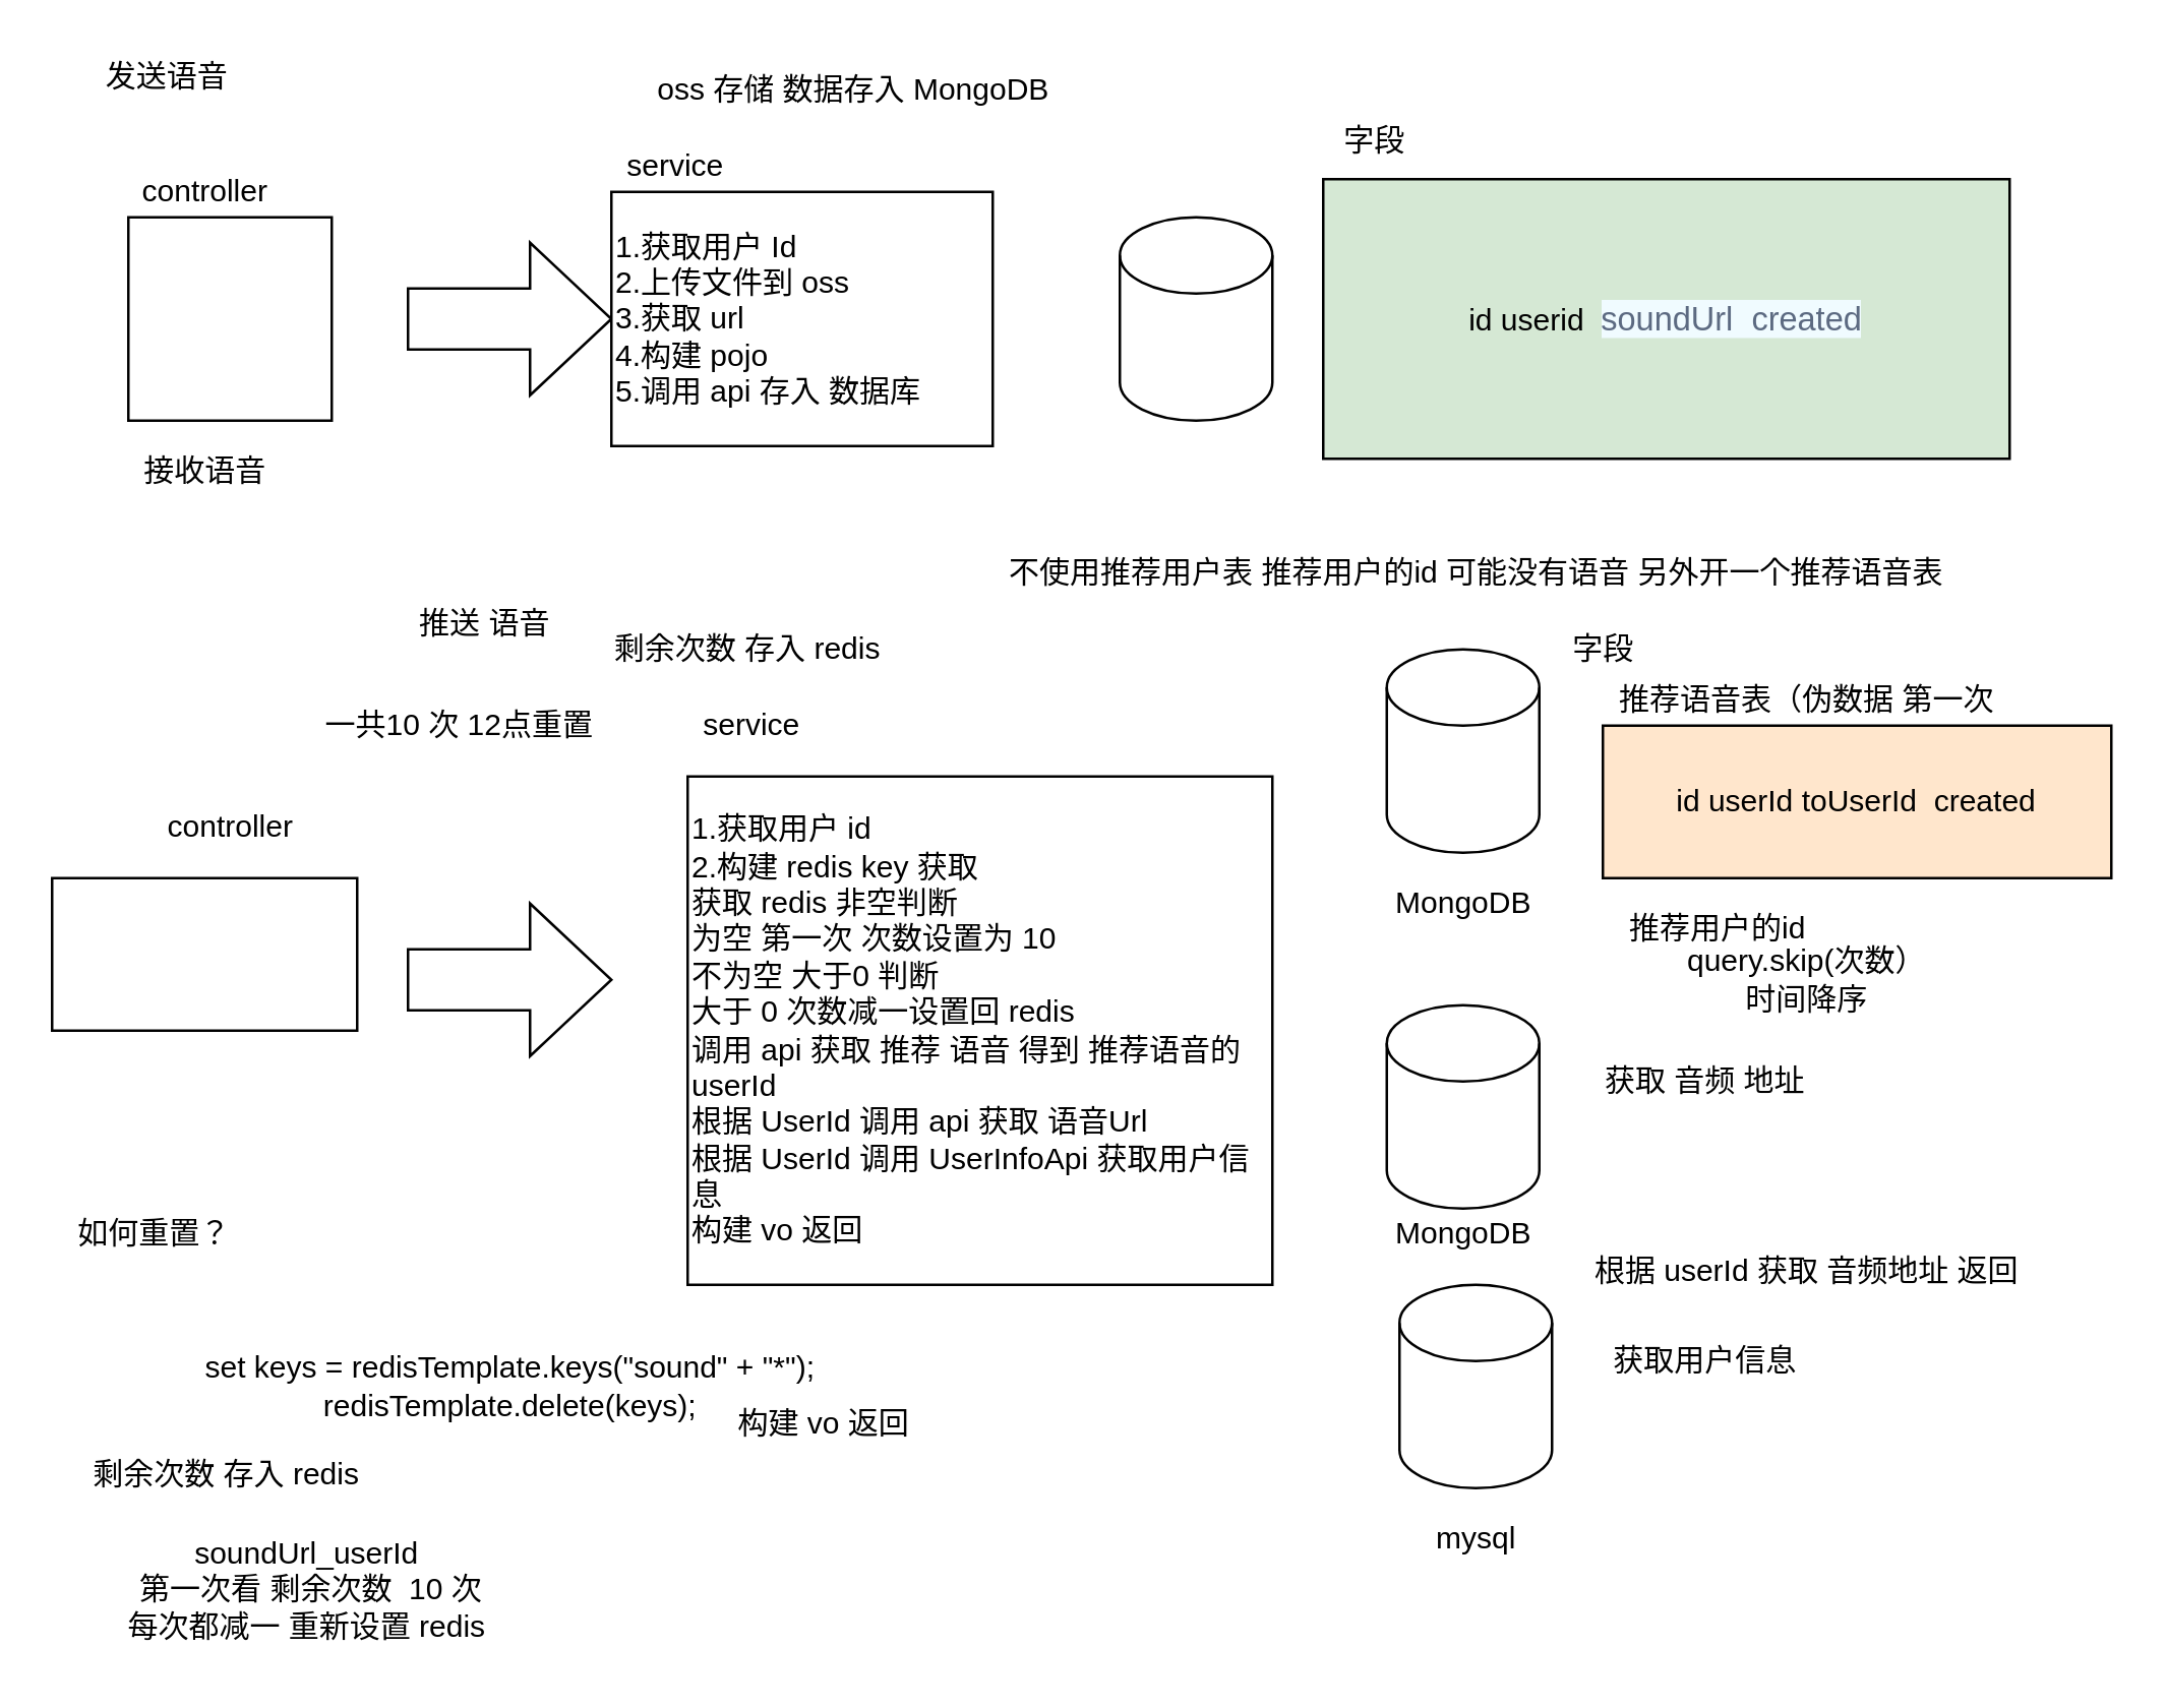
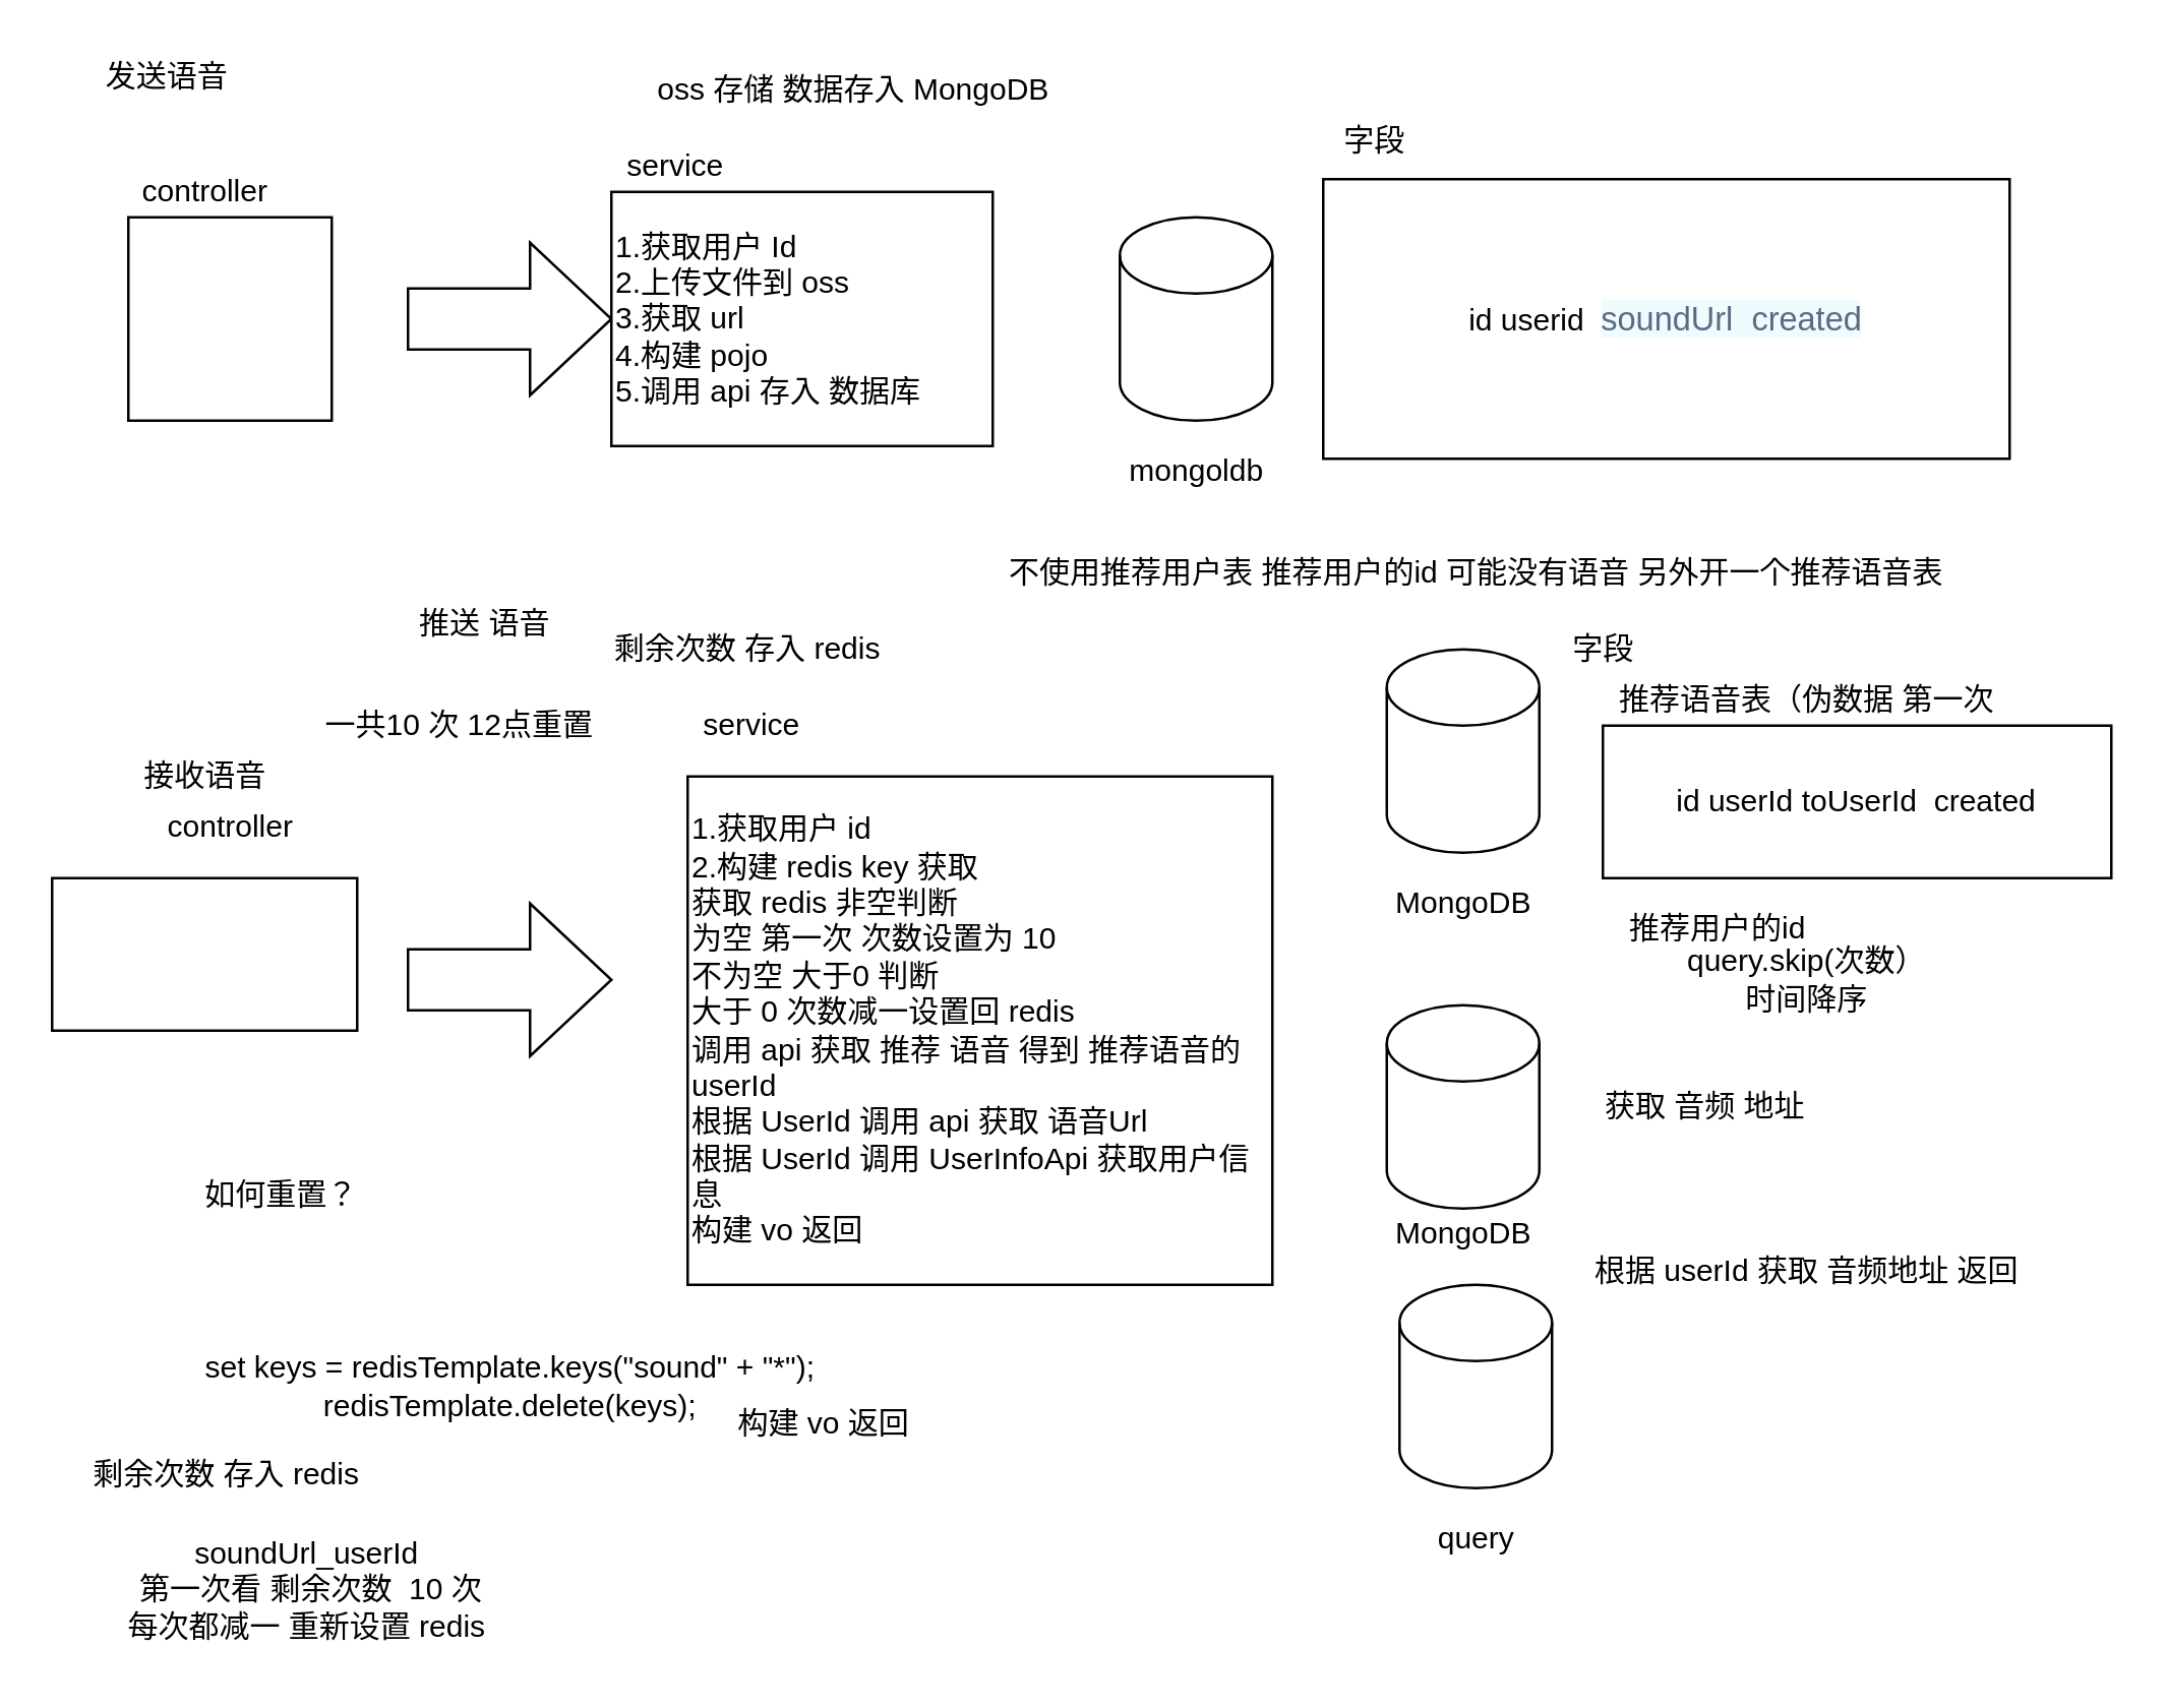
- <mxCell id="5" value="id userid &amp;nbsp;&lt;span style=&quot;color: rgba(13 , 27 , 62 , 0.65) ; font-family: &amp;#34;monospaced number&amp;#34; , &amp;#34;chinese quote&amp;#34; , , , &amp;#34;segoe ui&amp;#34; , &amp;#34;roboto&amp;#34; , &amp;#34;pingfang sc&amp;#34; , &amp;#34;hiragino sans gb&amp;#34; , &amp;#34;microsoft yahei&amp;#34; , &amp;#34;helvetica neue&amp;#34; , &amp;#34;helvetica&amp;#34; , &amp;#34;arial&amp;#34; , sans-serif ; font-size: 13px ; text-align: left ; background-color: rgb(240 , 251 , 255)&quot;&gt;soundUrl &amp;nbsp;created&lt;/span&gt;" style="whiteSpace=wrap;html=1;fillColor=#d5e8d4;" vertex="1" parent="1"><mxGeometry x="520" y="70" width="270" height="110" as="geometry" /></mxCell>
+ <mxCell id="5" value="id userid &amp;nbsp;&lt;span style=&quot;color: rgba(13 , 27 , 62 , 0.65) ; font-family: &amp;#34;monospaced number&amp;#34; , &amp;#34;chinese quote&amp;#34; , , , &amp;#34;segoe ui&amp;#34; , &amp;#34;roboto&amp;#34; , &amp;#34;pingfang sc&amp;#34; , &amp;#34;hiragino sans gb&amp;#34; , &amp;#34;microsoft yahei&amp;#34; , &amp;#34;helvetica neue&amp;#34; , &amp;#34;helvetica&amp;#34; , &amp;#34;arial&amp;#34; , sans-serif ; font-size: 13px ; text-align: left ; background-color: rgb(240 , 251 , 255)&quot;&gt;soundUrl &amp;nbsp;created&lt;/span&gt;" style="whiteSpace=wrap;html=1;" vertex="1" parent="1"><mxGeometry x="520" y="70" width="270" height="110" as="geometry" /></mxCell>
- <mxCell id="11" value="接收语音&lt;br&gt;" style="text;html=1;align=center;verticalAlign=middle;resizable=0;points=[];autosize=1;strokeColor=none;fillColor=none;" vertex="1" parent="1"><mxGeometry x="50" y="175" width="60" height="20" as="geometry" /></mxCell>
+ <mxCell id="11" value="接收语音&lt;br&gt;" style="text;html=1;align=center;verticalAlign=middle;resizable=0;points=[];autosize=1;strokeColor=none;fillColor=none;" vertex="1" parent="1"><mxGeometry x="50" y="295" width="60" height="20" as="geometry" /></mxCell>
+ <mxCell id="4" value="mongoldb&lt;br&gt;" style="text;html=1;align=center;verticalAlign=middle;resizable=0;points=[];autosize=1;strokeColor=none;fillColor=none;" vertex="1" parent="1"><mxGeometry x="435" y="175" width="70" height="20" as="geometry" /></mxCell>
- <mxCell id="31" value="id userId toUserId &amp;nbsp;created" style="whiteSpace=wrap;html=1;fillColor=#ffe6cc;" vertex="1" parent="1"><mxGeometry x="630" y="285" width="200" height="60" as="geometry" /></mxCell>
+ <mxCell id="31" value="id userId toUserId &amp;nbsp;created" style="whiteSpace=wrap;html=1;" vertex="1" parent="1"><mxGeometry x="630" y="285" width="200" height="60" as="geometry" /></mxCell>
- <mxCell id="24" value="获取 音频 地址" style="text;html=1;align=center;verticalAlign=middle;resizable=0;points=[];autosize=1;strokeColor=none;fillColor=none;" vertex="1" parent="1"><mxGeometry x="625" y="415" width="90" height="20" as="geometry" /></mxCell>
+ <mxCell id="24" value="获取 音频 地址" style="text;html=1;align=center;verticalAlign=middle;resizable=0;points=[];autosize=1;strokeColor=none;fillColor=none;" vertex="1" parent="1"><mxGeometry x="625" y="425" width="90" height="20" as="geometry" /></mxCell>
- <mxCell id="33" value="如何重置？" style="text;html=1;align=center;verticalAlign=middle;resizable=0;points=[];autosize=1;strokeColor=none;fillColor=none;" vertex="1" parent="1"><mxGeometry y="475" width="80" height="20" as="geometry" x="20" /></mxCell>
+ <mxCell id="33" value="如何重置？" style="text;html=1;align=center;verticalAlign=middle;resizable=0;points=[];autosize=1;strokeColor=none;fillColor=none;" vertex="1" parent="1"><mxGeometry x="70" y="460" width="80" height="20" as="geometry" /></mxCell>
- <mxCell id="23" value="获取用户信息" style="text;html=1;align=center;verticalAlign=middle;resizable=0;points=[];autosize=1;strokeColor=none;fillColor=none;" vertex="1" parent="1"><mxGeometry x="625" y="525" width="90" height="20" as="geometry" /></mxCell>
- <mxCell id="22" value="mysql" style="text;html=1;align=center;verticalAlign=middle;resizable=0;points=[];autosize=1;strokeColor=none;fillColor=none;" vertex="1" parent="1"><mxGeometry x="555" y="595" width="50" height="20" as="geometry" /></mxCell>
+ <mxCell id="22" value="query" style="text;html=1;align=center;verticalAlign=middle;resizable=0;points=[];autosize=1;strokeColor=none;fillColor=none;" vertex="1" parent="1"><mxGeometry x="555" y="595" width="50" height="20" as="geometry" /></mxCell>
